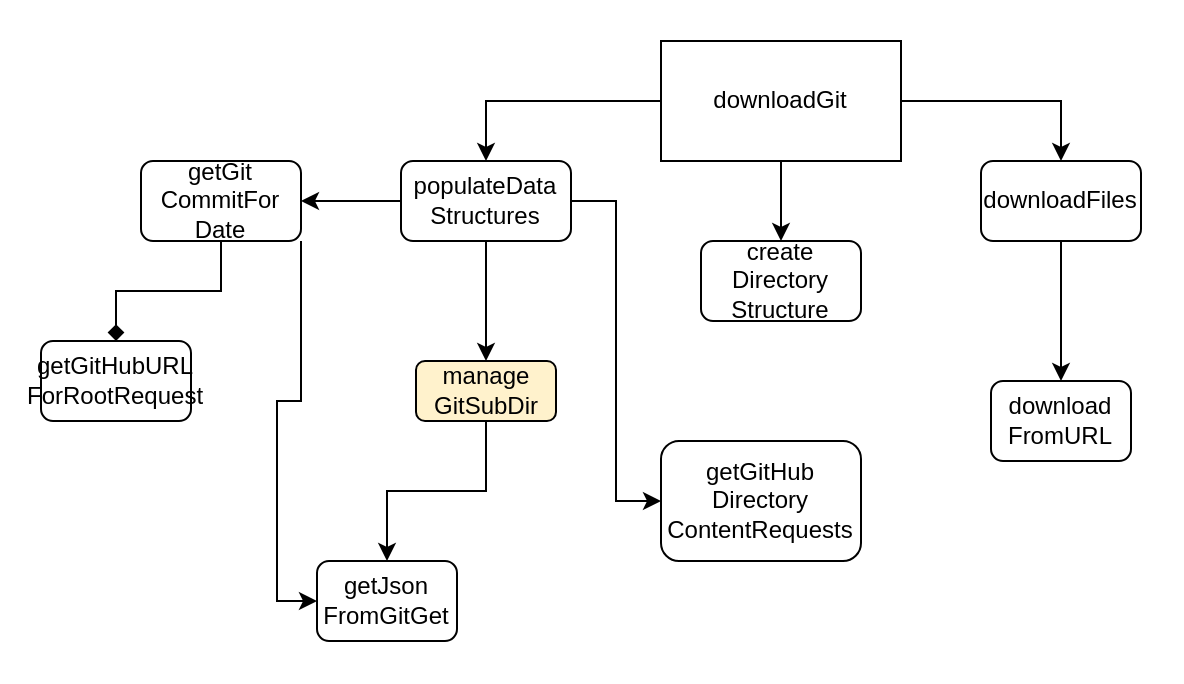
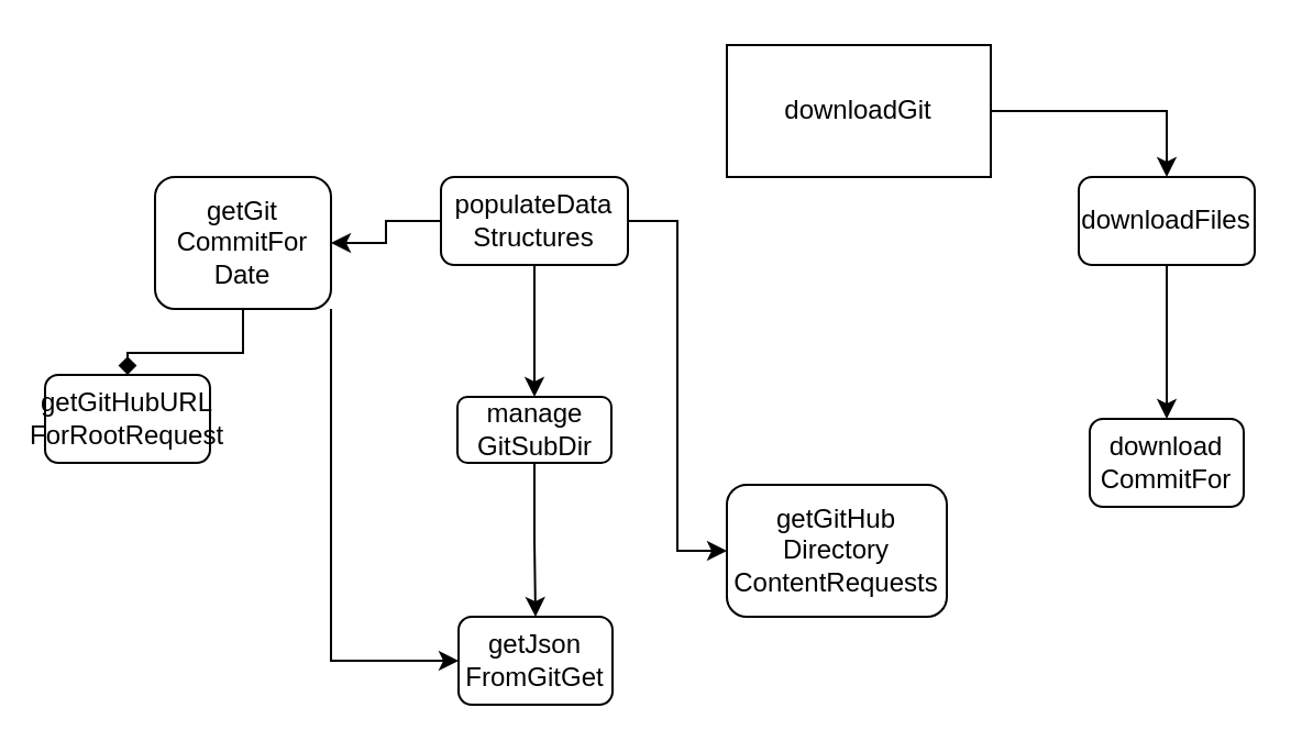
- <mxCell id="9" style="edgeStyle=orthogonalEdgeStyle;rounded=0;orthogonalLoop=1;jettySize=auto;html=1;exitX=0;exitY=0.5;exitDx=0;exitDy=0;entryX=0.5;entryY=0;entryDx=0;entryDy=0;" edge="1" parent="1" source="12" target="5"><mxGeometry relative="1" as="geometry" /></mxCell>
- <mxCell id="10" style="edgeStyle=orthogonalEdgeStyle;rounded=0;orthogonalLoop=1;jettySize=auto;html=1;exitX=0.5;exitY=1;exitDx=0;exitDy=0;entryX=0.5;entryY=0;entryDx=0;entryDy=0;" edge="1" parent="1" source="12" target="6"><mxGeometry relative="1" as="geometry" /></mxCell>
- <mxCell id="15" value="getGit CommitFor Date" style="rounded=1;whiteSpace=wrap;html=1;" vertex="1" parent="1"><mxGeometry x="70" y="80" width="80" height="40" as="geometry" /></mxCell>
+ <mxCell id="15" value="getGit CommitFor Date" style="rounded=1;whiteSpace=wrap;html=1;" vertex="1" parent="1"><mxGeometry x="70" y="80" width="80" height="60" as="geometry" /></mxCell>
- <mxCell id="6" value="create Directory Structure" style="rounded=1;whiteSpace=wrap;html=1;" vertex="1" parent="1"><mxGeometry x="350" y="120" width="80" height="40" as="geometry" /></mxCell>
- <mxCell id="19" value="manage&lt;br&gt;GitSubDir" style="rounded=1;whiteSpace=wrap;html=1;fillColor=#fff2cc;" vertex="1" parent="1"><mxGeometry x="207.5" y="180" width="70" height="30" as="geometry" /></mxCell>
+ <mxCell id="19" value="manage&lt;br&gt;GitSubDir" style="rounded=1;whiteSpace=wrap;html=1;" vertex="1" parent="1"><mxGeometry x="207.5" y="180" width="70" height="30" as="geometry" /></mxCell>
- <mxCell id="20" value="download&lt;br&gt;FromURL" style="rounded=1;whiteSpace=wrap;html=1;" vertex="1" parent="1"><mxGeometry x="495" y="190" width="70" height="40" as="geometry" /></mxCell>
+ <mxCell id="20" value="download&lt;br&gt;CommitFor" style="rounded=1;whiteSpace=wrap;html=1;" vertex="1" parent="1"><mxGeometry x="495" y="190" width="70" height="40" as="geometry" /></mxCell>
- <mxCell id="17" value="getJson&lt;br&gt;FromGitGet" style="rounded=1;whiteSpace=wrap;html=1;" vertex="1" parent="1"><mxGeometry x="158" y="280" width="70" height="40" as="geometry" /></mxCell>
+ <mxCell id="17" value="getJson&lt;br&gt;FromGitGet" style="rounded=1;whiteSpace=wrap;html=1;" vertex="1" parent="1"><mxGeometry x="208" y="280" width="70" height="40" as="geometry" /></mxCell>
